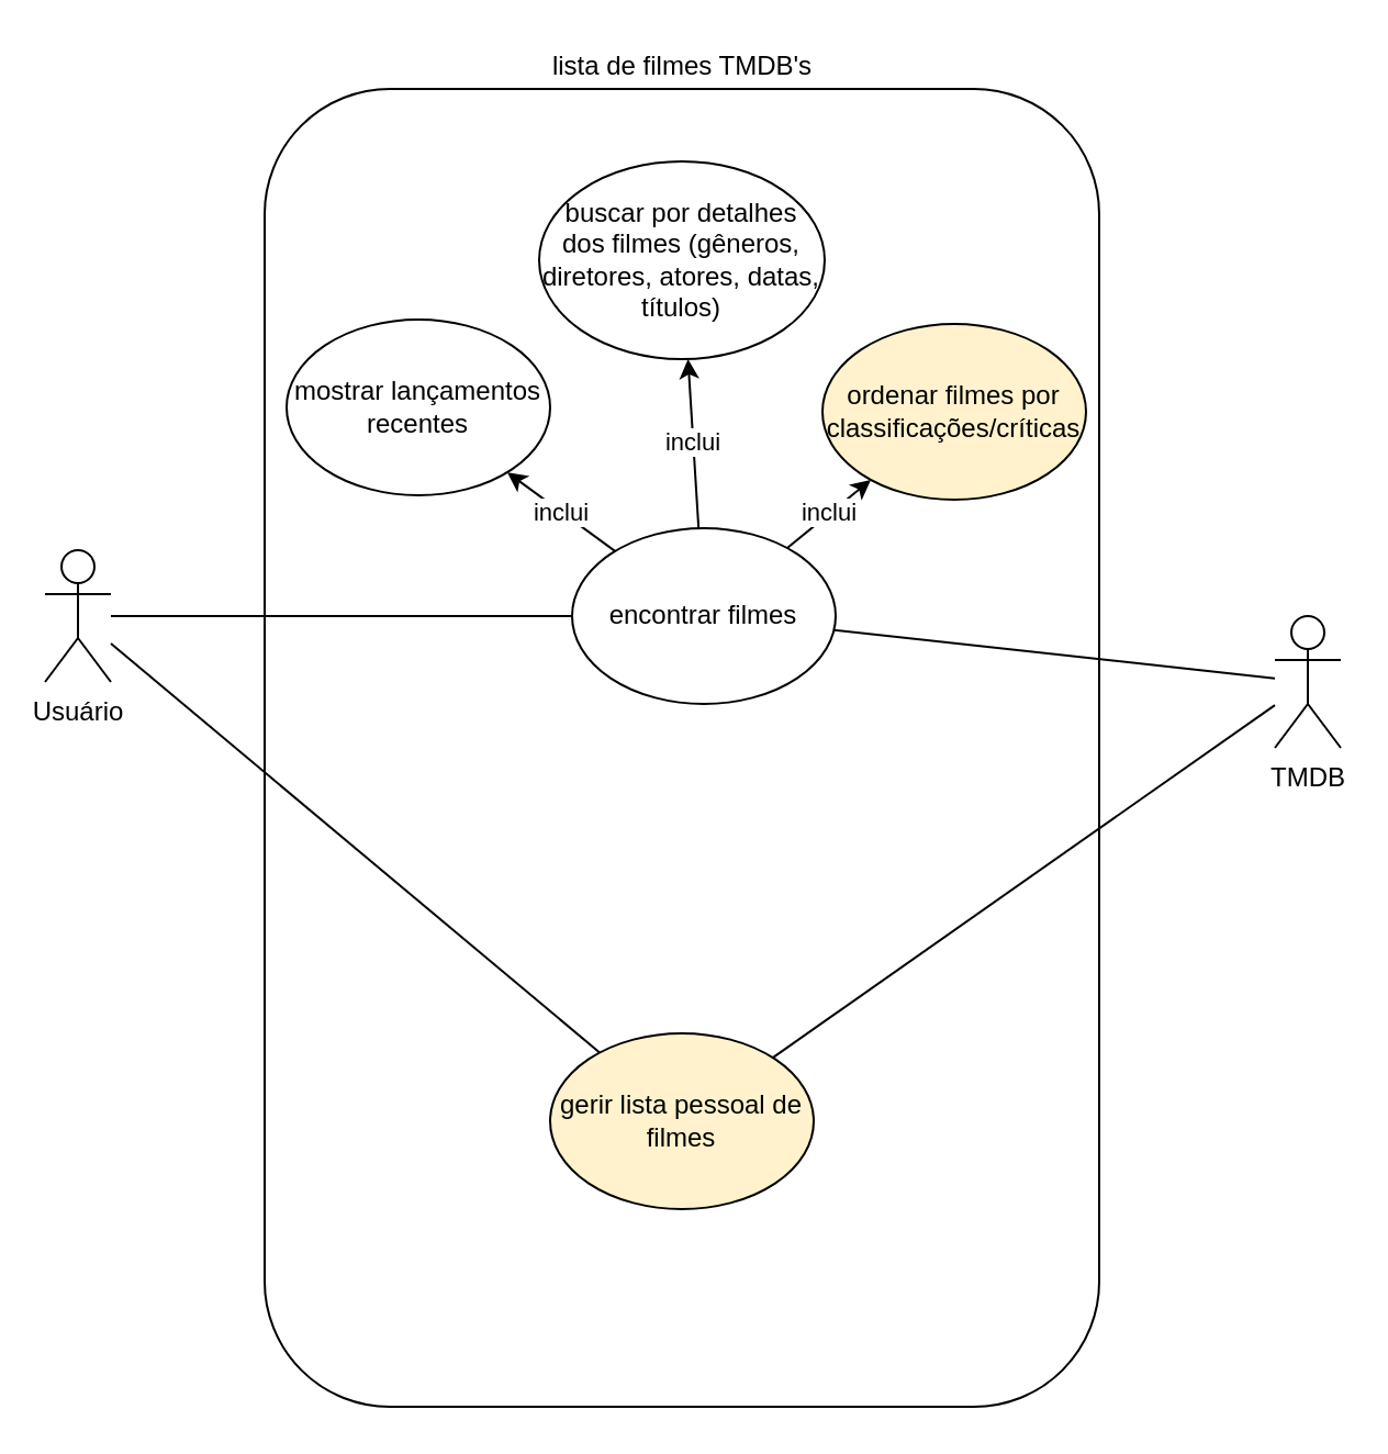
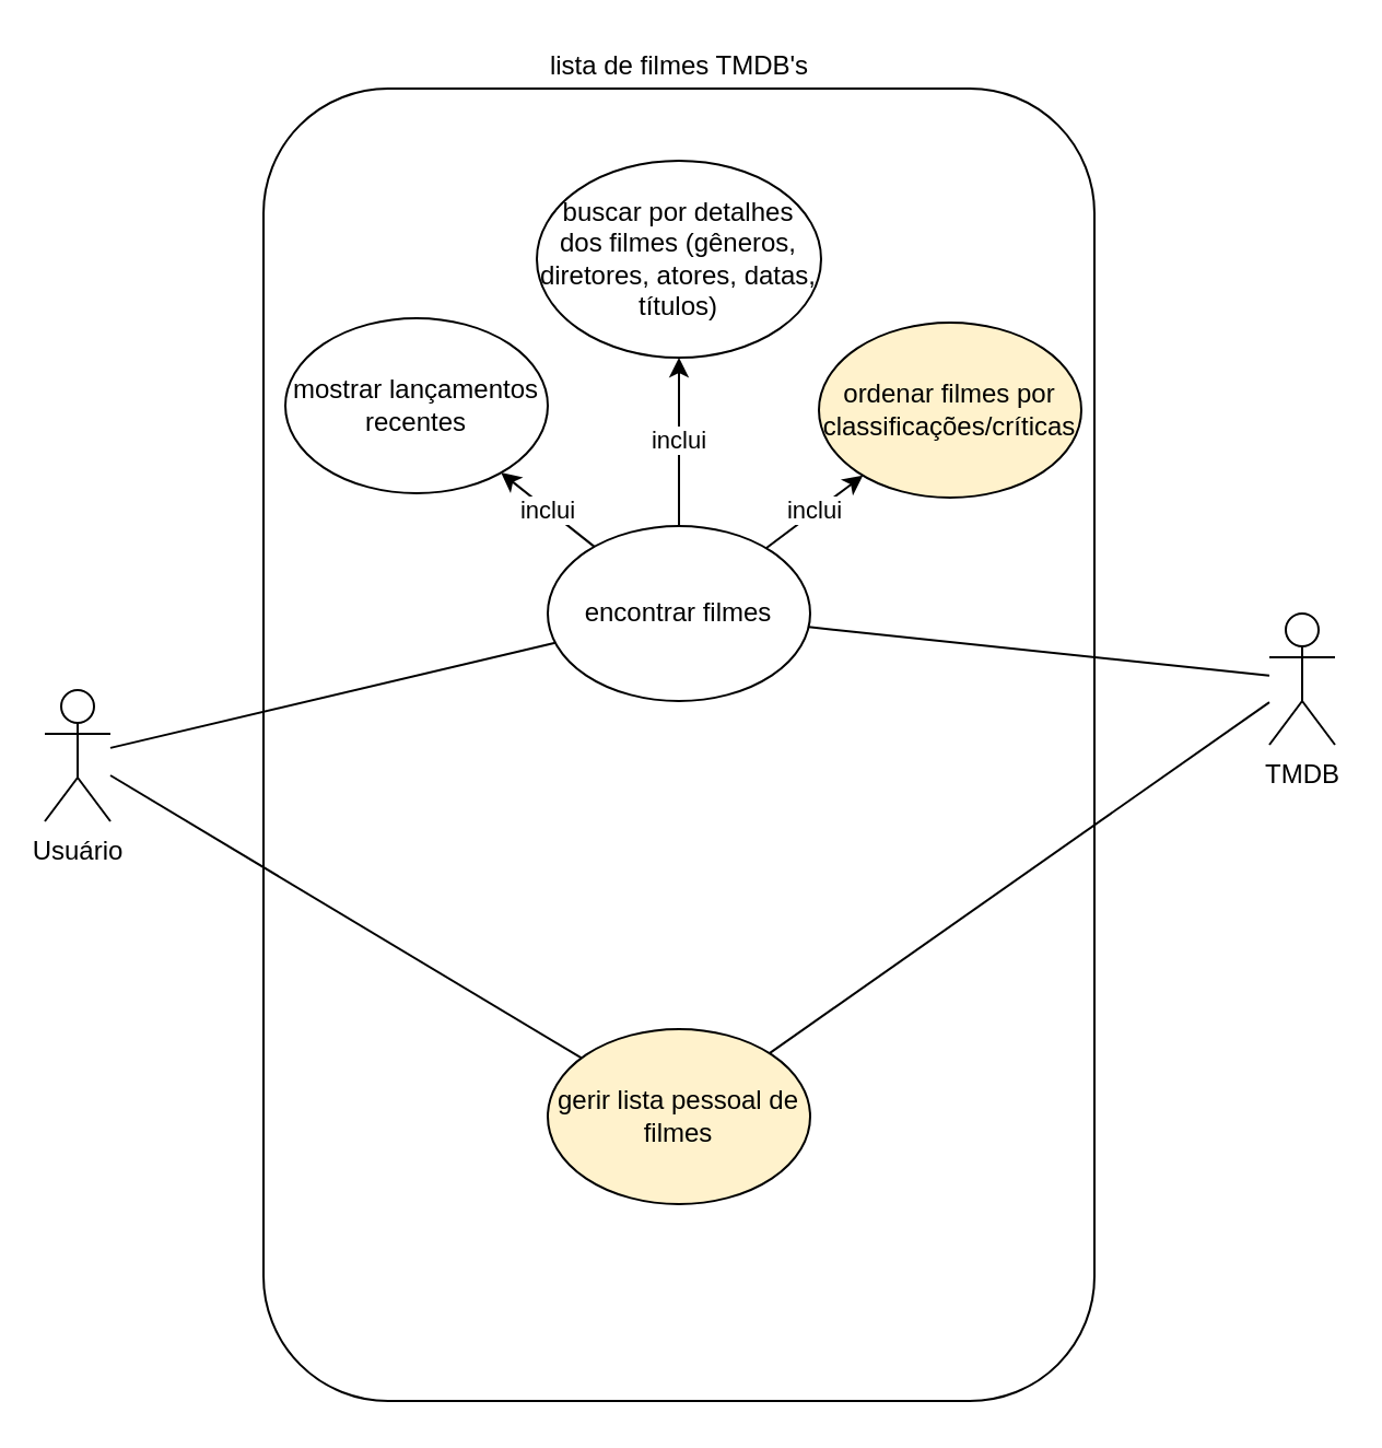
- <mxCell id="3" value="Usuário" style="shape=umlActor;verticalLabelPosition=bottom;verticalAlign=top;html=1;outlineConnect=0;" parent="1" vertex="1"><mxGeometry x="20" y="250" width="30" height="60" as="geometry" /></mxCell>
+ <mxCell id="3" value="Usuário" style="shape=umlActor;verticalLabelPosition=bottom;verticalAlign=top;html=1;outlineConnect=0;" parent="1" vertex="1"><mxGeometry x="20" y="315" width="30" height="60" as="geometry" /></mxCell>
- <mxCell id="4" value="encontrar filmes" style="ellipse;whiteSpace=wrap;html=1;" parent="1" vertex="1"><mxGeometry x="260" y="240" width="120" height="80" as="geometry" /></mxCell>
+ <mxCell id="4" value="encontrar filmes" style="ellipse;whiteSpace=wrap;html=1;" parent="1" vertex="1"><mxGeometry x="250" y="240" width="120" height="80" as="geometry" /></mxCell>
